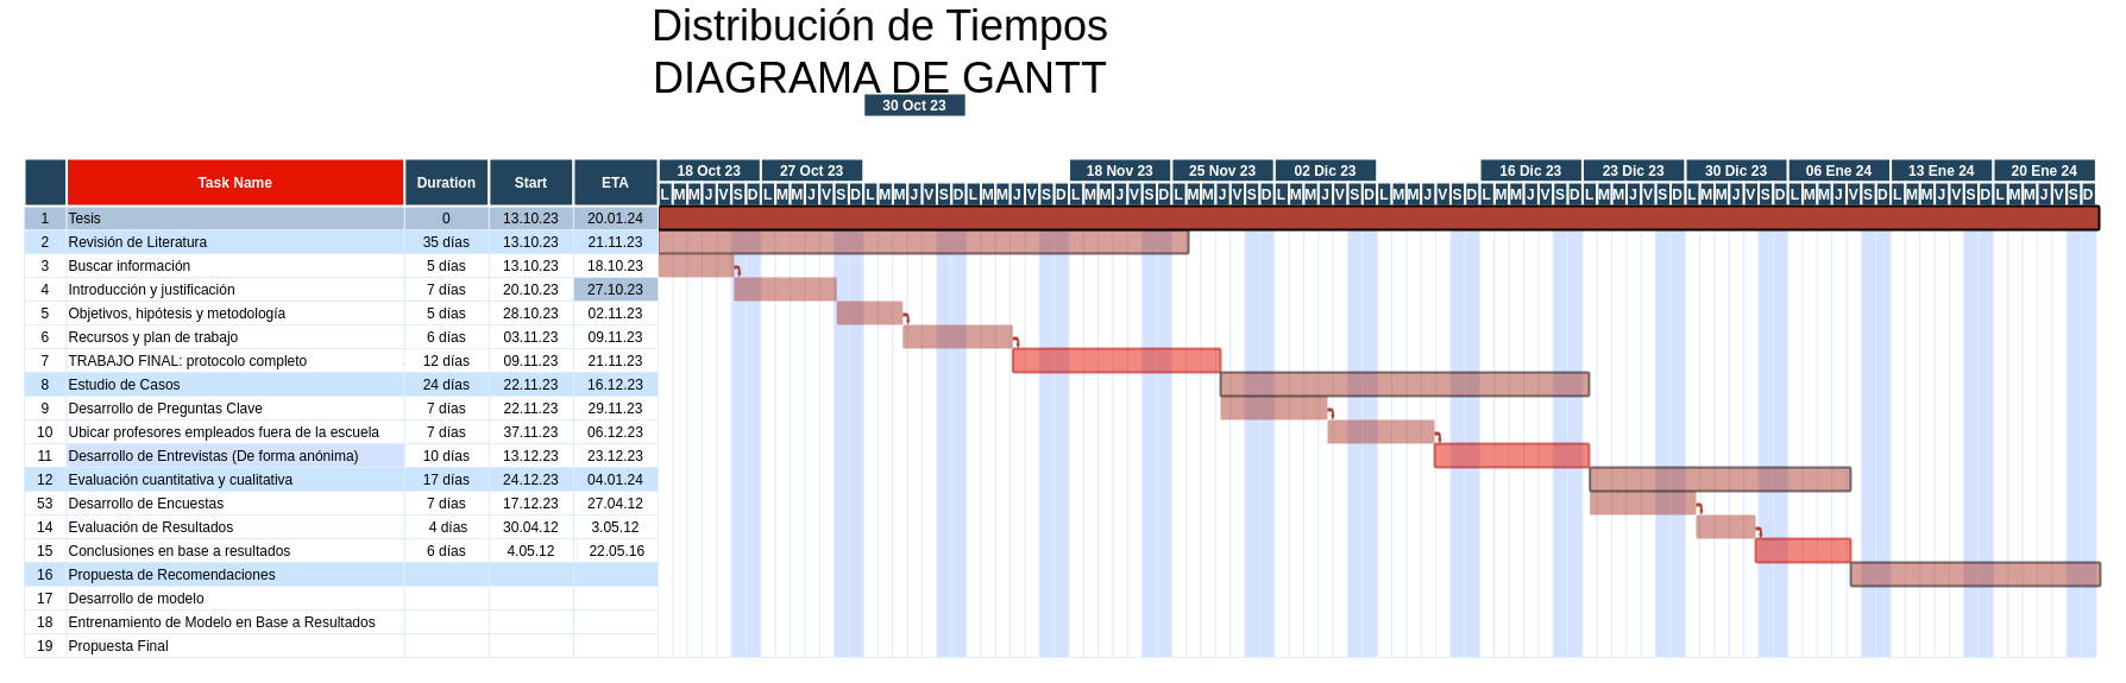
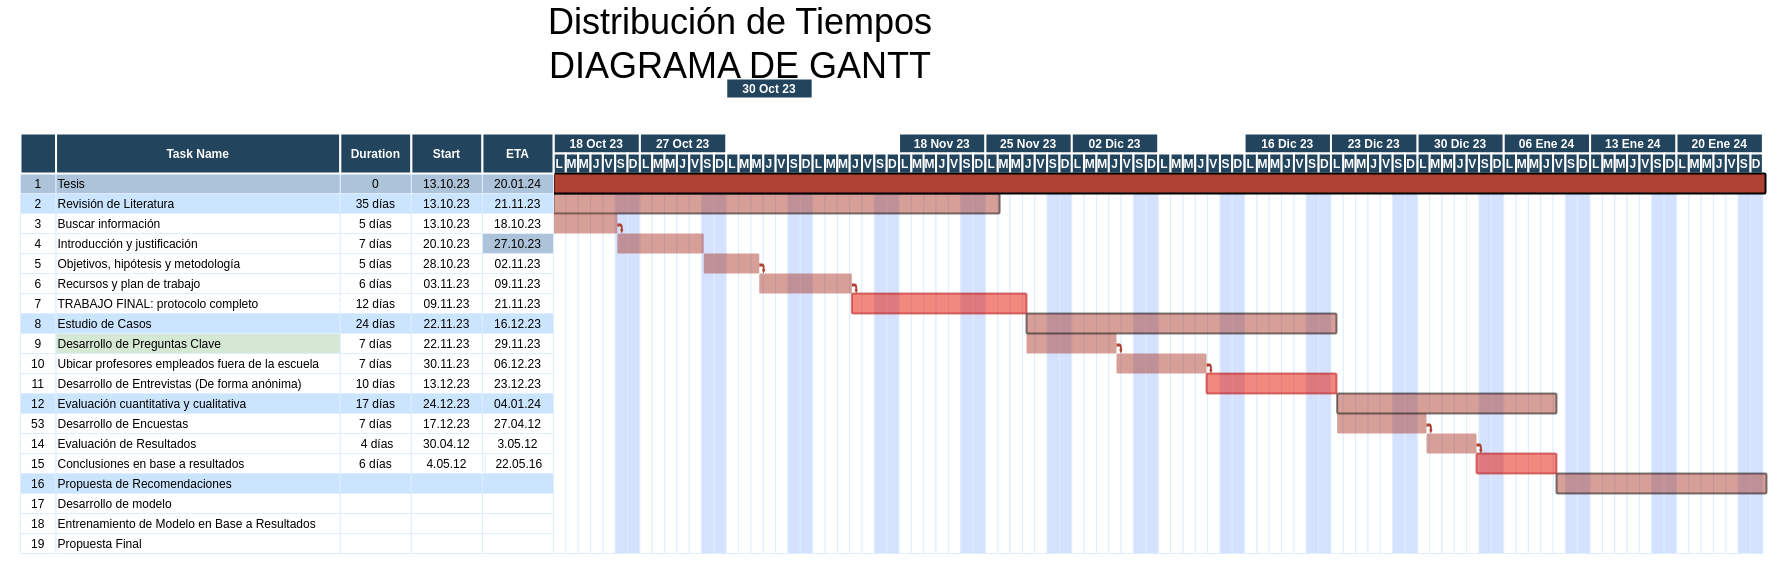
- <mxCell id="330" value="Task Name" style="fillColor=#e51400;strokeColor=#FFFFFF;strokeWidth=2;fontColor=#FFFFFF;fontStyle=1;" parent="234" vertex="1"><mxGeometry x="35.533" width="284.267" height="40.0" as="geometry" /></mxCell>
+ <mxCell id="330" value="Task Name" style="fillColor=#23445D;strokeColor=#FFFFFF;strokeWidth=2;fontColor=#FFFFFF;fontStyle=1" parent="234" vertex="1"><mxGeometry x="35.533" width="284.267" height="40.0" as="geometry" /></mxCell>
- <mxCell id="276" value="Desarrollo de Preguntas Clave" style="align=left;strokeColor=#DEEDFF" parent="234" vertex="1"><mxGeometry x="35.533" y="200.0" width="284.267" height="20.0" as="geometry" /></mxCell>
+ <mxCell id="276" value="Desarrollo de Preguntas Clave" style="align=left;strokeColor=#DEEDFF;fillColor=#d5e8d4;" parent="234" vertex="1"><mxGeometry x="35.533" y="200.0" width="284.267" height="20.0" as="geometry" /></mxCell>
- <mxCell id="283" value="37.11.23" style="strokeColor=#DEEDFF" parent="234" vertex="1"><mxGeometry x="390.867" y="220.0" width="71.067" height="20.0" as="geometry" /></mxCell>
+ <mxCell id="283" value="30.11.23" style="strokeColor=#DEEDFF" parent="234" vertex="1"><mxGeometry x="390.867" y="220.0" width="71.067" height="20.0" as="geometry" /></mxCell>
- <mxCell id="286" value="Desarrollo de Entrevistas (De forma anónima)" style="align=left;strokeColor=#DEEDFF;fillColor=#d4e1ff;" parent="234" vertex="1"><mxGeometry x="35.533" y="240.0" width="284.267" height="20.0" as="geometry" /></mxCell>
+ <mxCell id="286" value="Desarrollo de Entrevistas (De forma anónima)" style="align=left;strokeColor=#DEEDFF" parent="234" vertex="1"><mxGeometry x="35.533" y="240.0" width="284.267" height="20.0" as="geometry" /></mxCell>
